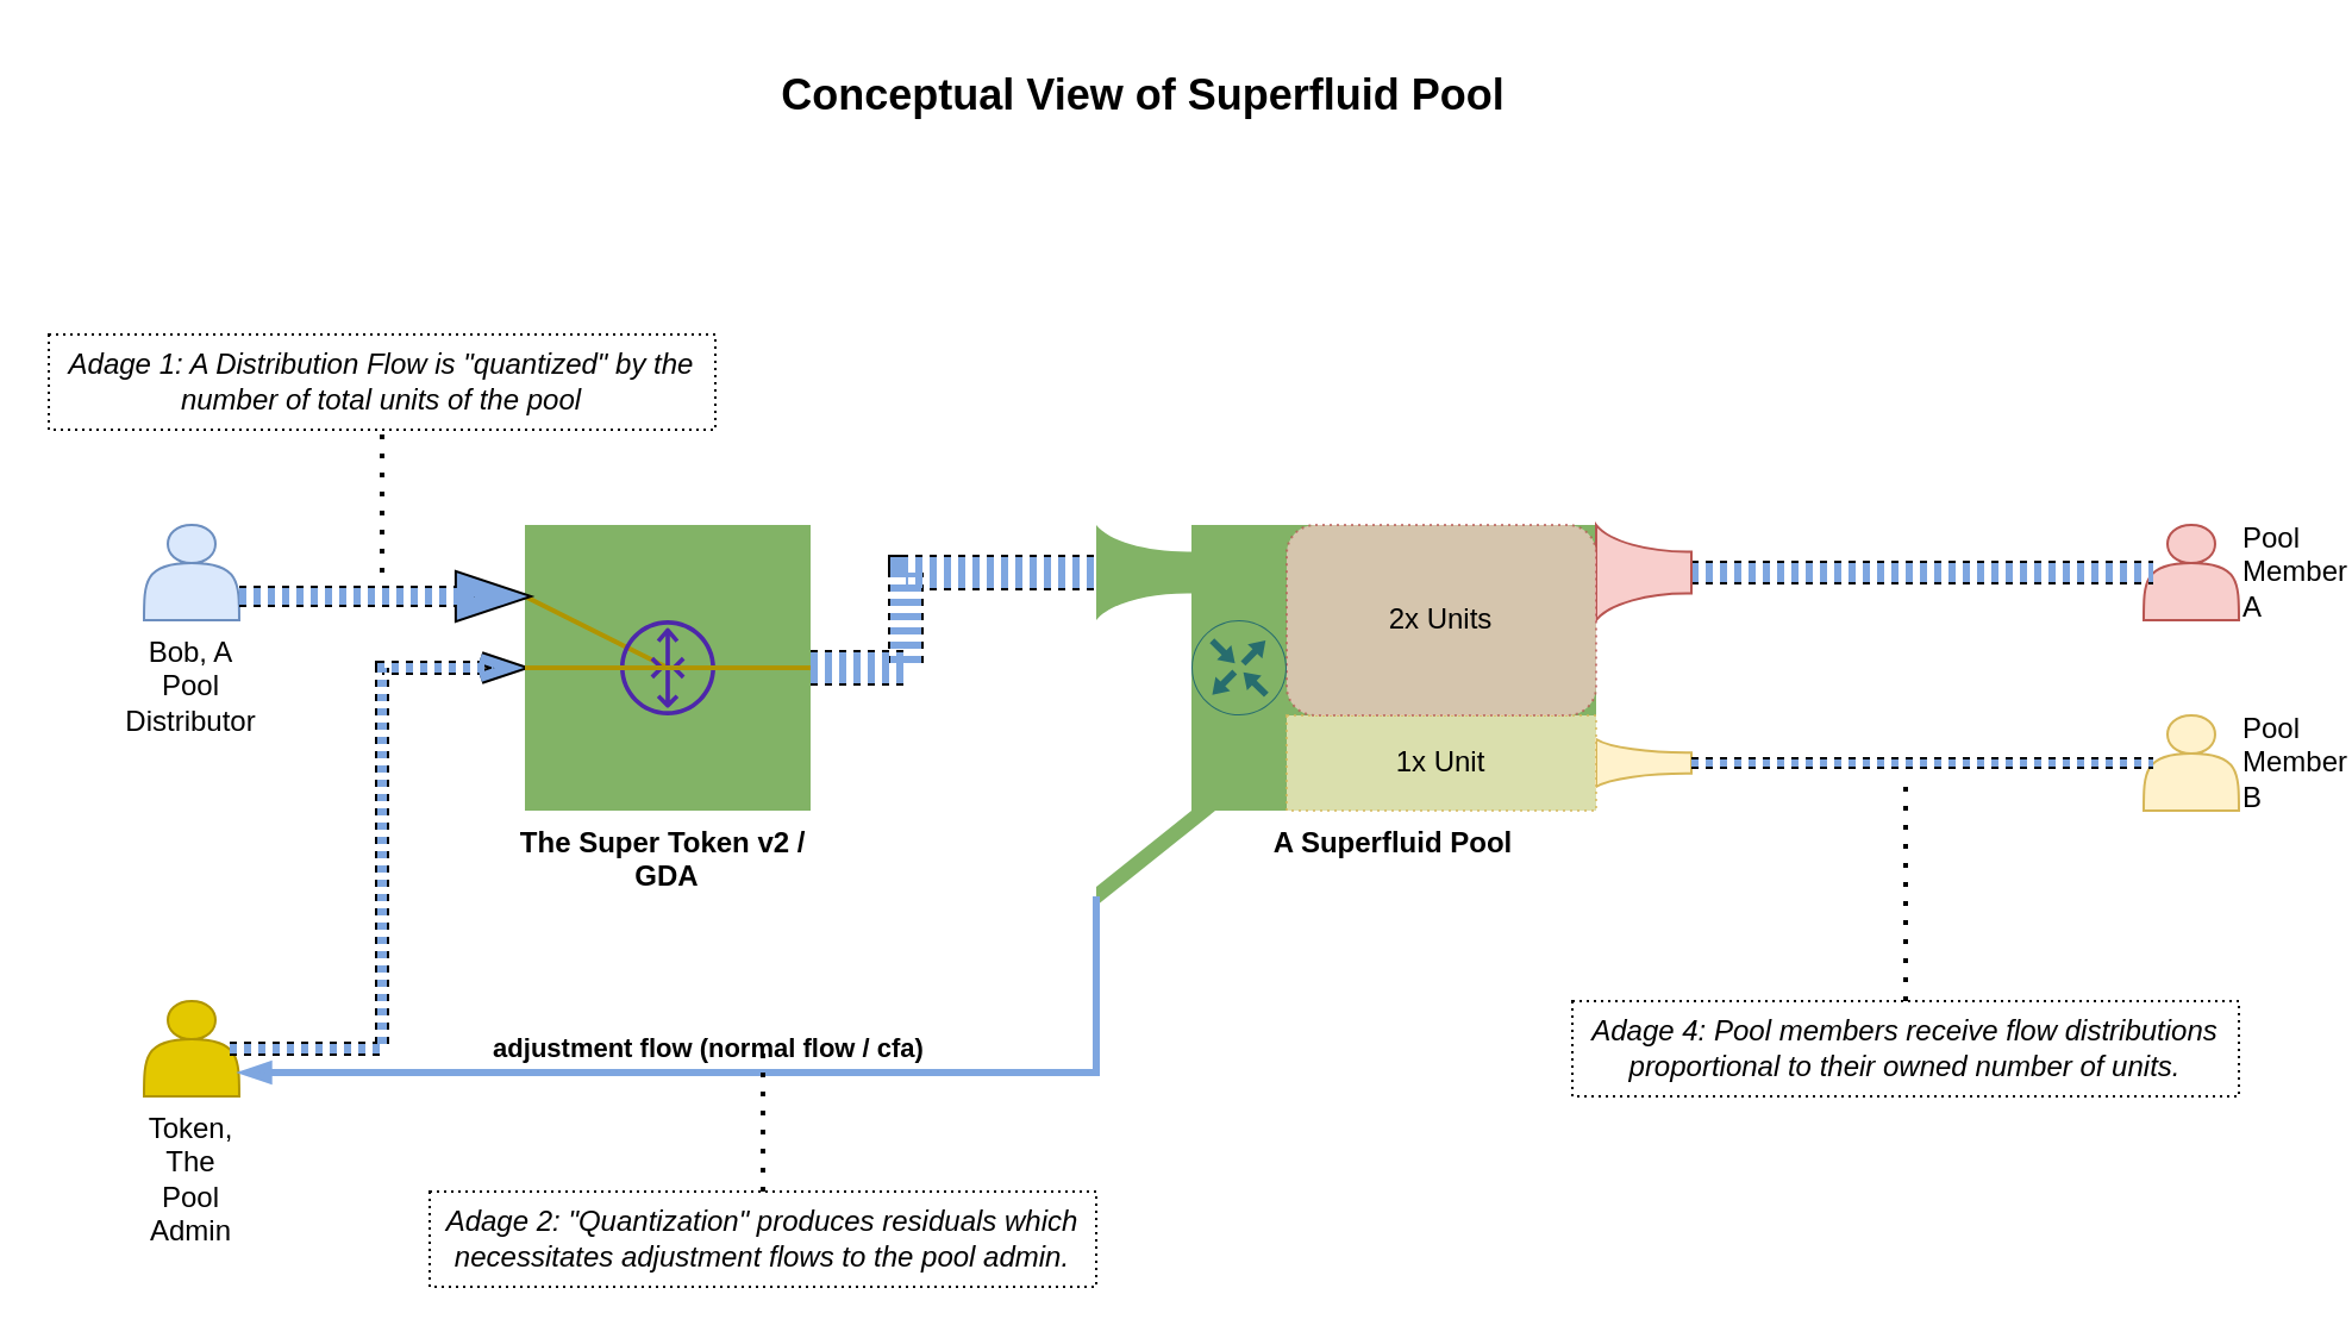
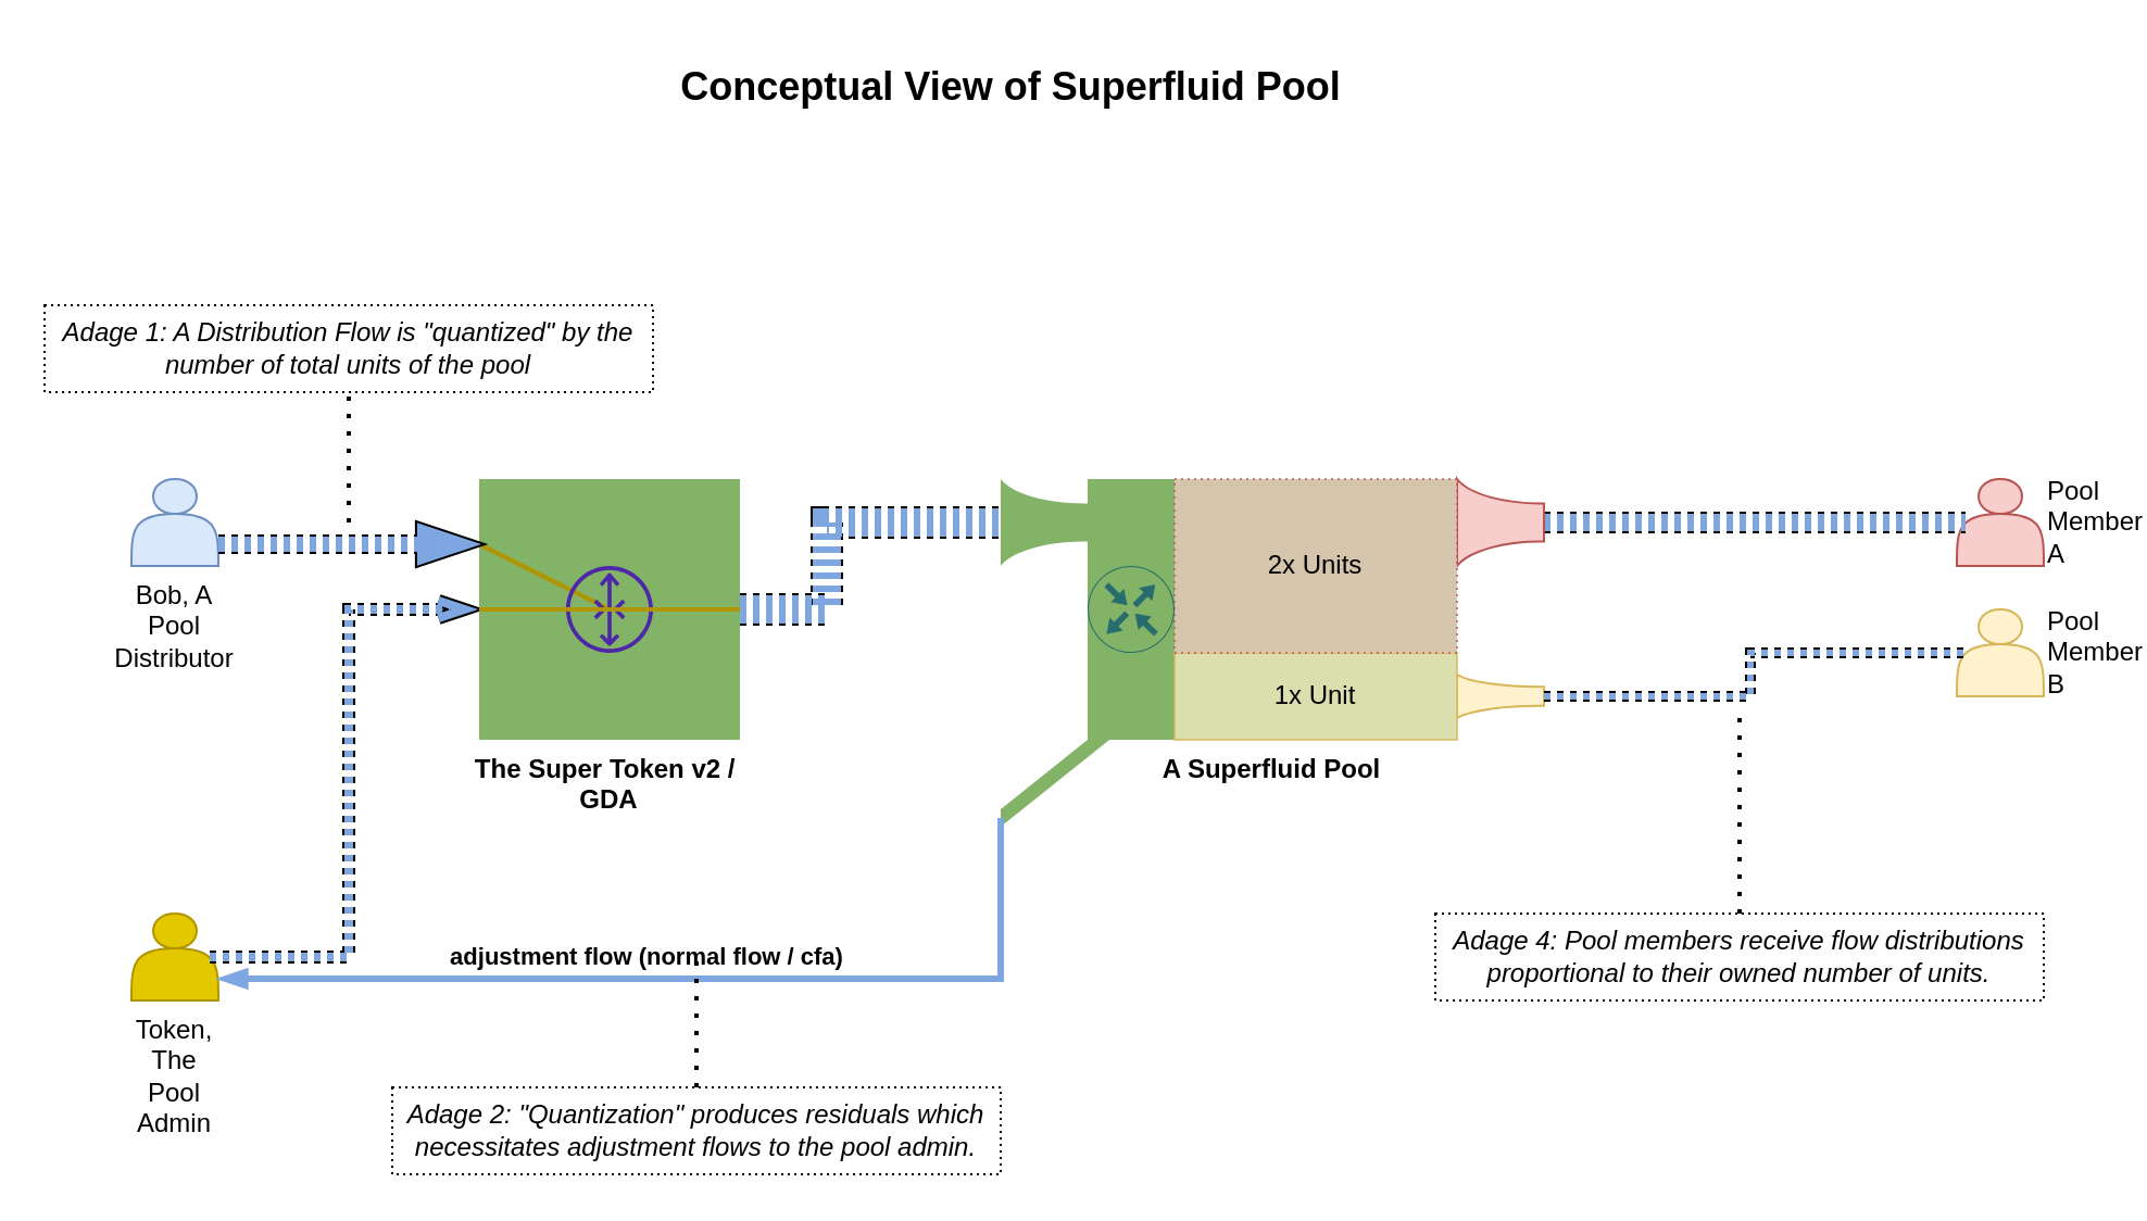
- <mxCell id="14" value="Conceptual View of Superfluid Pool" style="text;html=1;strokeColor=none;fillColor=none;align=center;verticalAlign=middle;whiteSpace=wrap;rounded=0;fontSize=18;fontStyle=1" vertex="1" parent="1"><mxGeometry x="300" y="20" width="360" height="40" as="geometry" /></mxCell>
+ <mxCell id="14" value="Conceptual View of Superfluid Pool" style="text;html=1;strokeColor=none;fillColor=none;align=center;verticalAlign=middle;whiteSpace=wrap;rounded=0;fontSize=18;fontStyle=1" vertex="1" parent="1"><mxGeometry x="285" y="20" width="360" height="40" as="geometry" /></mxCell>
- <mxCell id="24" value="2x Units" style="whiteSpace=wrap;html=1;dashed=1;dashPattern=1 2;strokeColor=#b85450;fontSize=12;fillColor=#f8cecc;opacity=70;rounded=1;" vertex="1" parent="1"><mxGeometry x="540" y="220" width="130" height="80" as="geometry" /></mxCell>
+ <mxCell id="24" value="2x Units" style="rounded=0;whiteSpace=wrap;html=1;dashed=1;dashPattern=1 2;strokeColor=#b85450;fontSize=12;fillColor=#f8cecc;opacity=70;" vertex="1" parent="1"><mxGeometry x="540" y="220" width="130" height="80" as="geometry" /></mxCell>
- <mxCell id="23" value="1x&amp;nbsp;Unit" style="rounded=0;whiteSpace=wrap;html=1;dashed=1;dashPattern=1 2;strokeColor=#d6b656;fontSize=12;fillColor=#fff2cc;opacity=70;" vertex="1" parent="1"><mxGeometry x="540" y="300" width="130" height="40" as="geometry" /></mxCell>
+ <mxCell id="23" value="1x&amp;nbsp;Unit" style="rounded=0;whiteSpace=wrap;html=1;dashed=0;dashPattern=1 2;strokeColor=#d6b656;fontSize=12;fillColor=#fff2cc;opacity=70;" vertex="1" parent="1"><mxGeometry x="540" y="300" width="130" height="40" as="geometry" /></mxCell>
- <mxCell id="16" value="Pool Member&lt;br&gt;B" style="shape=actor;whiteSpace=wrap;html=1;strokeColor=#d6b656;fillColor=#fff2cc;labelPosition=right;verticalLabelPosition=middle;align=left;verticalAlign=middle;" vertex="1" parent="1"><mxGeometry x="900" y="300" width="40" height="40" as="geometry" /></mxCell>
+ <mxCell id="16" value="Pool Member&lt;br&gt;B" style="shape=actor;whiteSpace=wrap;html=1;strokeColor=#d6b656;fillColor=#fff2cc;labelPosition=right;verticalLabelPosition=middle;align=left;verticalAlign=middle;" vertex="1" parent="1"><mxGeometry x="900" y="280" width="40" height="40" as="geometry" /></mxCell>
